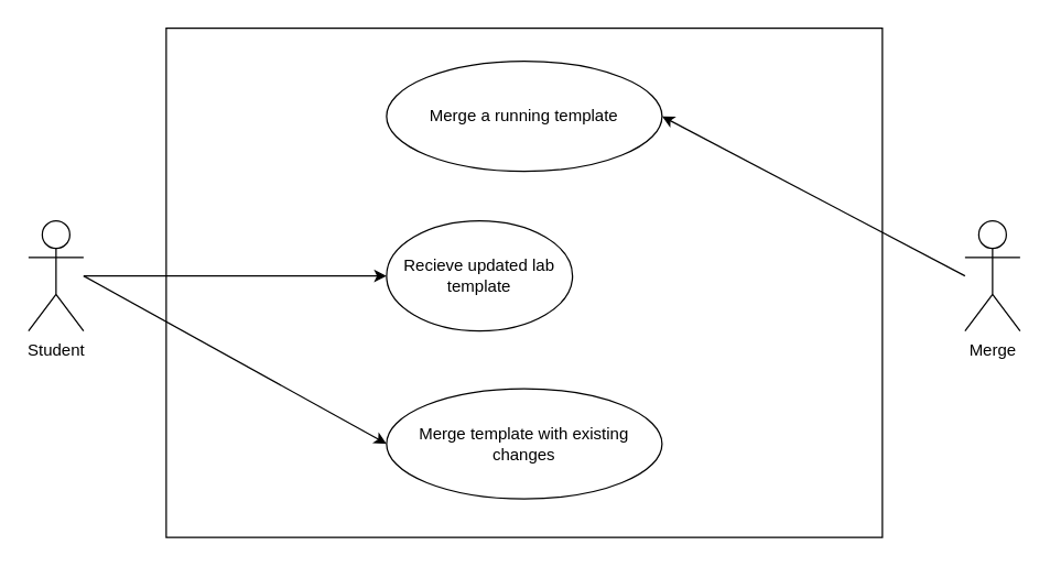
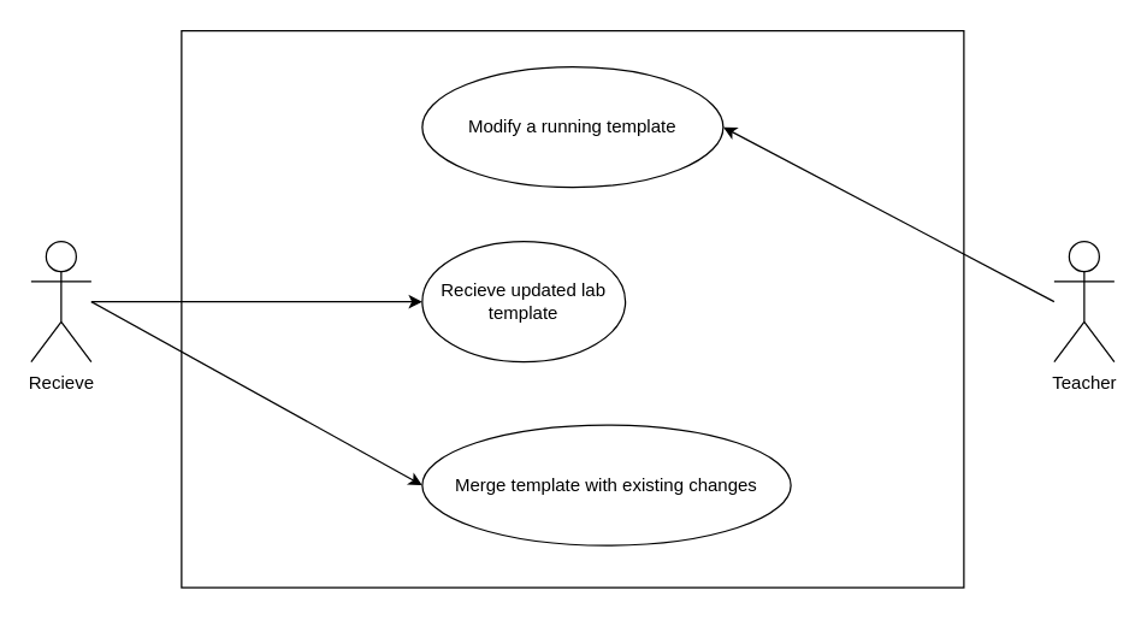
- <mxCell id="3" value="Merge a running template" style="ellipse;whiteSpace=wrap;html=1;" parent="1" vertex="1"><mxGeometry x="280" y="44" width="200" height="80" as="geometry" /></mxCell>
+ <mxCell id="3" value="Modify a running template" style="ellipse;whiteSpace=wrap;html=1;" parent="1" vertex="1"><mxGeometry x="280" y="44" width="200" height="80" as="geometry" /></mxCell>
- <mxCell id="10" value="Student" style="shape=umlActor;verticalLabelPosition=bottom;labelBackgroundColor=#ffffff;verticalAlign=top;html=1;" parent="1" vertex="1"><mxGeometry x="20" y="160" width="40" height="80" as="geometry" /></mxCell>
+ <mxCell id="10" value="Recieve" style="shape=umlActor;verticalLabelPosition=bottom;labelBackgroundColor=#ffffff;verticalAlign=top;html=1;" parent="1" vertex="1"><mxGeometry x="20" y="160" width="40" height="80" as="geometry" /></mxCell>
- <mxCell id="6" value="Merge" style="shape=umlActor;verticalLabelPosition=bottom;labelBackgroundColor=#ffffff;verticalAlign=top;html=1;" parent="1" vertex="1"><mxGeometry x="700" y="160" width="40" height="80" as="geometry" /></mxCell>
+ <mxCell id="6" value="Teacher" style="shape=umlActor;verticalLabelPosition=bottom;labelBackgroundColor=#ffffff;verticalAlign=top;html=1;" parent="1" vertex="1"><mxGeometry x="700" y="160" width="40" height="80" as="geometry" /></mxCell>
- <mxCell id="5" value="Merge template with existing changes" style="ellipse;whiteSpace=wrap;html=1;" parent="1" vertex="1"><mxGeometry x="280" y="282" width="200" height="80" as="geometry" /></mxCell>
+ <mxCell id="5" value="Merge template with existing changes" style="ellipse;whiteSpace=wrap;html=1;" parent="1" vertex="1"><mxGeometry x="280" y="282" width="245" height="80" as="geometry" /></mxCell>
